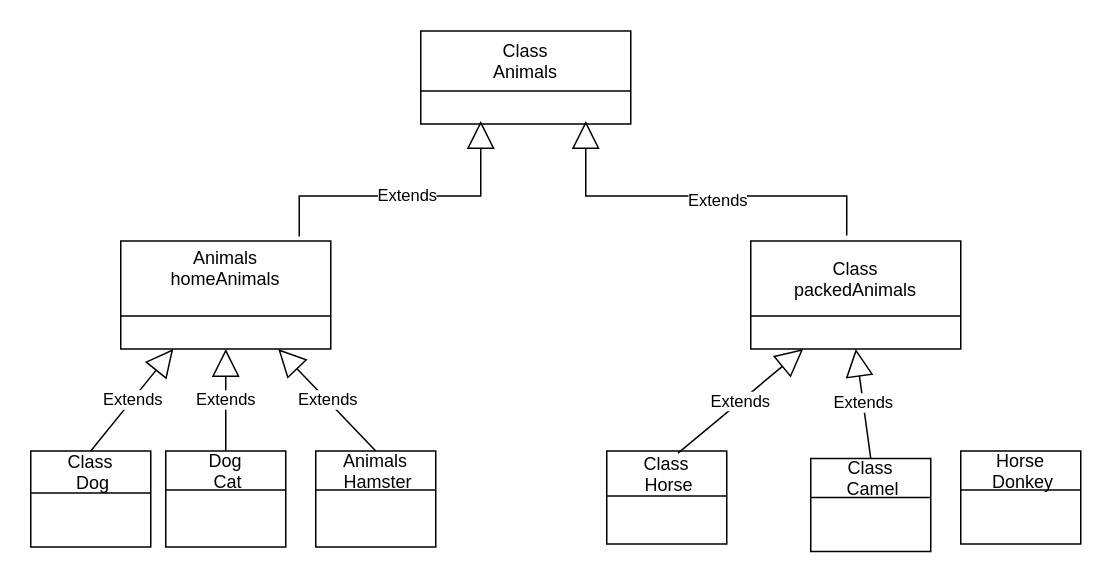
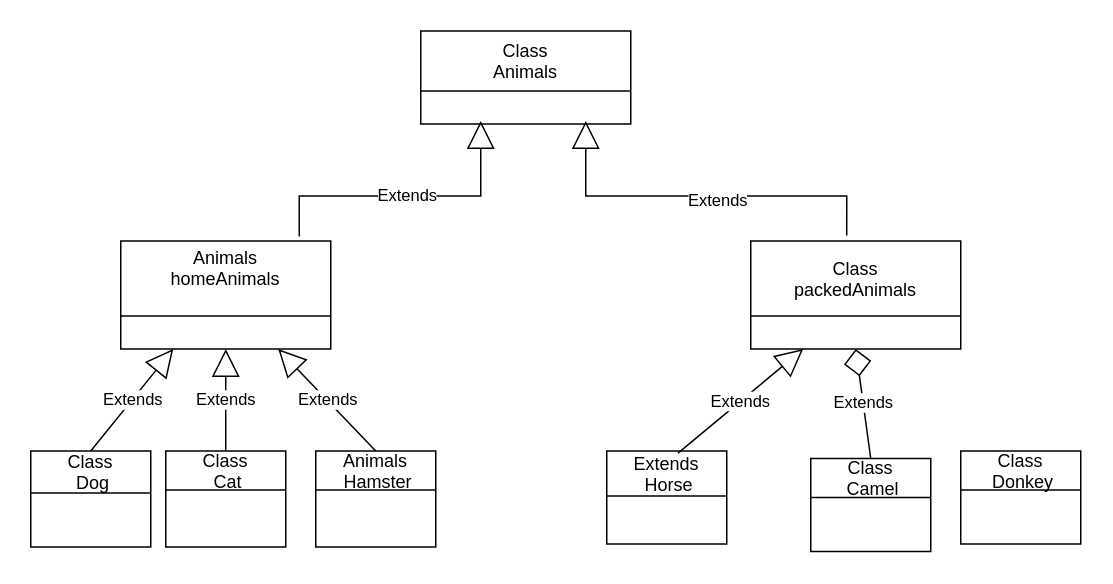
- <mxCell id="17" value="Extends" style="endArrow=block;endSize=16;endFill=0;html=1;rounded=0;exitX=0.5;exitY=0;exitDx=0;exitDy=0;entryX=0.5;entryY=1;entryDx=0;entryDy=0;" parent="1" source="11" target="4" edge="1"><mxGeometry width="160" relative="1" as="geometry"><mxPoint x="320" y="330" as="sourcePoint" /><mxPoint x="480" y="330" as="targetPoint" /></mxGeometry></mxCell>
+ <mxCell id="17" value="Extends" style="endArrow=diamond;endSize=16;endFill=0;html=1;rounded=0;exitX=0.5;exitY=0;exitDx=0;exitDy=0;entryX=0.5;entryY=1;entryDx=0;entryDy=0;" parent="1" source="11" target="4" edge="1"><mxGeometry width="160" relative="1" as="geometry"><mxPoint x="320" y="330" as="sourcePoint" /><mxPoint x="480" y="330" as="targetPoint" /></mxGeometry></mxCell>
- <mxCell id="8" value="Dog&#10; Cat" style="swimlane;fontStyle=0;childLayout=stackLayout;horizontal=1;startSize=26;fillColor=none;horizontalStack=0;resizeParent=1;resizeParentMax=0;resizeLast=0;collapsible=1;marginBottom=0;" parent="1" vertex="1"><mxGeometry x="110" y="300" width="80" height="64" as="geometry" /></mxCell>
+ <mxCell id="8" value="Class&#10; Cat" style="swimlane;fontStyle=0;childLayout=stackLayout;horizontal=1;startSize=26;fillColor=none;horizontalStack=0;resizeParent=1;resizeParentMax=0;resizeLast=0;collapsible=1;marginBottom=0;" parent="1" vertex="1"><mxGeometry x="110" y="300" width="80" height="64" as="geometry" /></mxCell>
- <mxCell id="12" value="Horse&#10; Donkey" style="swimlane;fontStyle=0;childLayout=stackLayout;horizontal=1;startSize=26;fillColor=none;horizontalStack=0;resizeParent=1;resizeParentMax=0;resizeLast=0;collapsible=1;marginBottom=0;" parent="1" vertex="1"><mxGeometry x="640" y="300" width="80" height="62" as="geometry" /></mxCell>
+ <mxCell id="12" value="Class&#10; Donkey" style="swimlane;fontStyle=0;childLayout=stackLayout;horizontal=1;startSize=26;fillColor=none;horizontalStack=0;resizeParent=1;resizeParentMax=0;resizeLast=0;collapsible=1;marginBottom=0;" parent="1" vertex="1"><mxGeometry x="640" y="300" width="80" height="62" as="geometry" /></mxCell>
- <mxCell id="13" value="Class&#10; Horse" style="swimlane;fontStyle=0;childLayout=stackLayout;horizontal=1;startSize=30;fillColor=none;horizontalStack=0;resizeParent=1;resizeParentMax=0;resizeLast=0;collapsible=1;marginBottom=0;" parent="1" vertex="1"><mxGeometry x="404" y="300" width="80" height="62" as="geometry"><mxRectangle x="414" y="330" width="96" height="30" as="alternateBounds" /></mxGeometry></mxCell>
+ <mxCell id="13" value="Extends&#10; Horse" style="swimlane;fontStyle=0;childLayout=stackLayout;horizontal=1;startSize=30;fillColor=none;horizontalStack=0;resizeParent=1;resizeParentMax=0;resizeLast=0;collapsible=1;marginBottom=0;" parent="1" vertex="1"><mxGeometry x="404" y="300" width="80" height="62" as="geometry"><mxRectangle x="414" y="330" width="96" height="30" as="alternateBounds" /></mxGeometry></mxCell>
